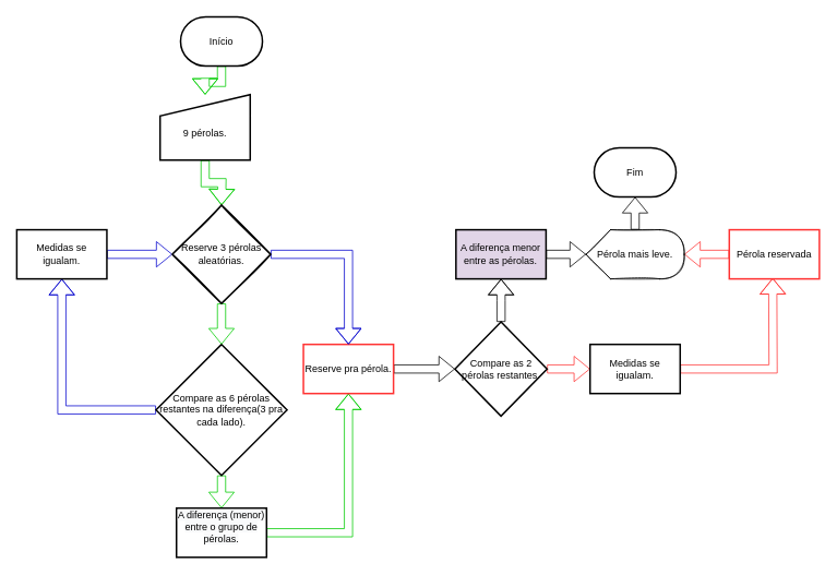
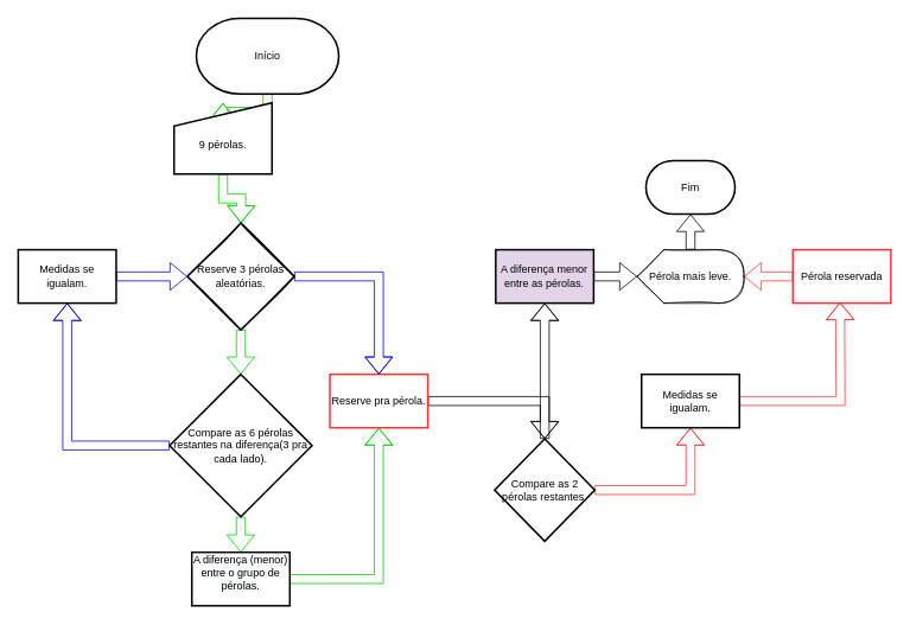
- <mxCell id="3" value="Início" style="strokeWidth=2;html=1;shape=mxgraph.flowchart.terminator;whiteSpace=wrap;strokeColor=#000000;rounded=0;" vertex="1" parent="1"><mxGeometry x="220" y="20" width="100" height="60" as="geometry" /></mxCell>
+ <mxCell id="3" value="Início" style="strokeWidth=2;html=1;shape=mxgraph.flowchart.terminator;whiteSpace=wrap;strokeColor=#000000;rounded=0;" vertex="1" parent="1"><mxGeometry x="220" y="20" width="160" height="85" as="geometry" /></mxCell>
- <mxCell id="9" value="Compare as 2 pérolas restantes." style="strokeWidth=2;html=1;shape=mxgraph.flowchart.decision;whiteSpace=wrap;strokeColor=#000000;rounded=0;" vertex="1" parent="1"><mxGeometry x="555" y="392.5" width="112.5" height="115" as="geometry" /></mxCell>
+ <mxCell id="9" value="Compare as 2 pérolas restantes." style="strokeWidth=2;html=1;shape=mxgraph.flowchart.decision;whiteSpace=wrap;strokeColor=#000000;rounded=0;" vertex="1" parent="1"><mxGeometry x="555" y="492.5" width="112.5" height="115" as="geometry" /></mxCell>
